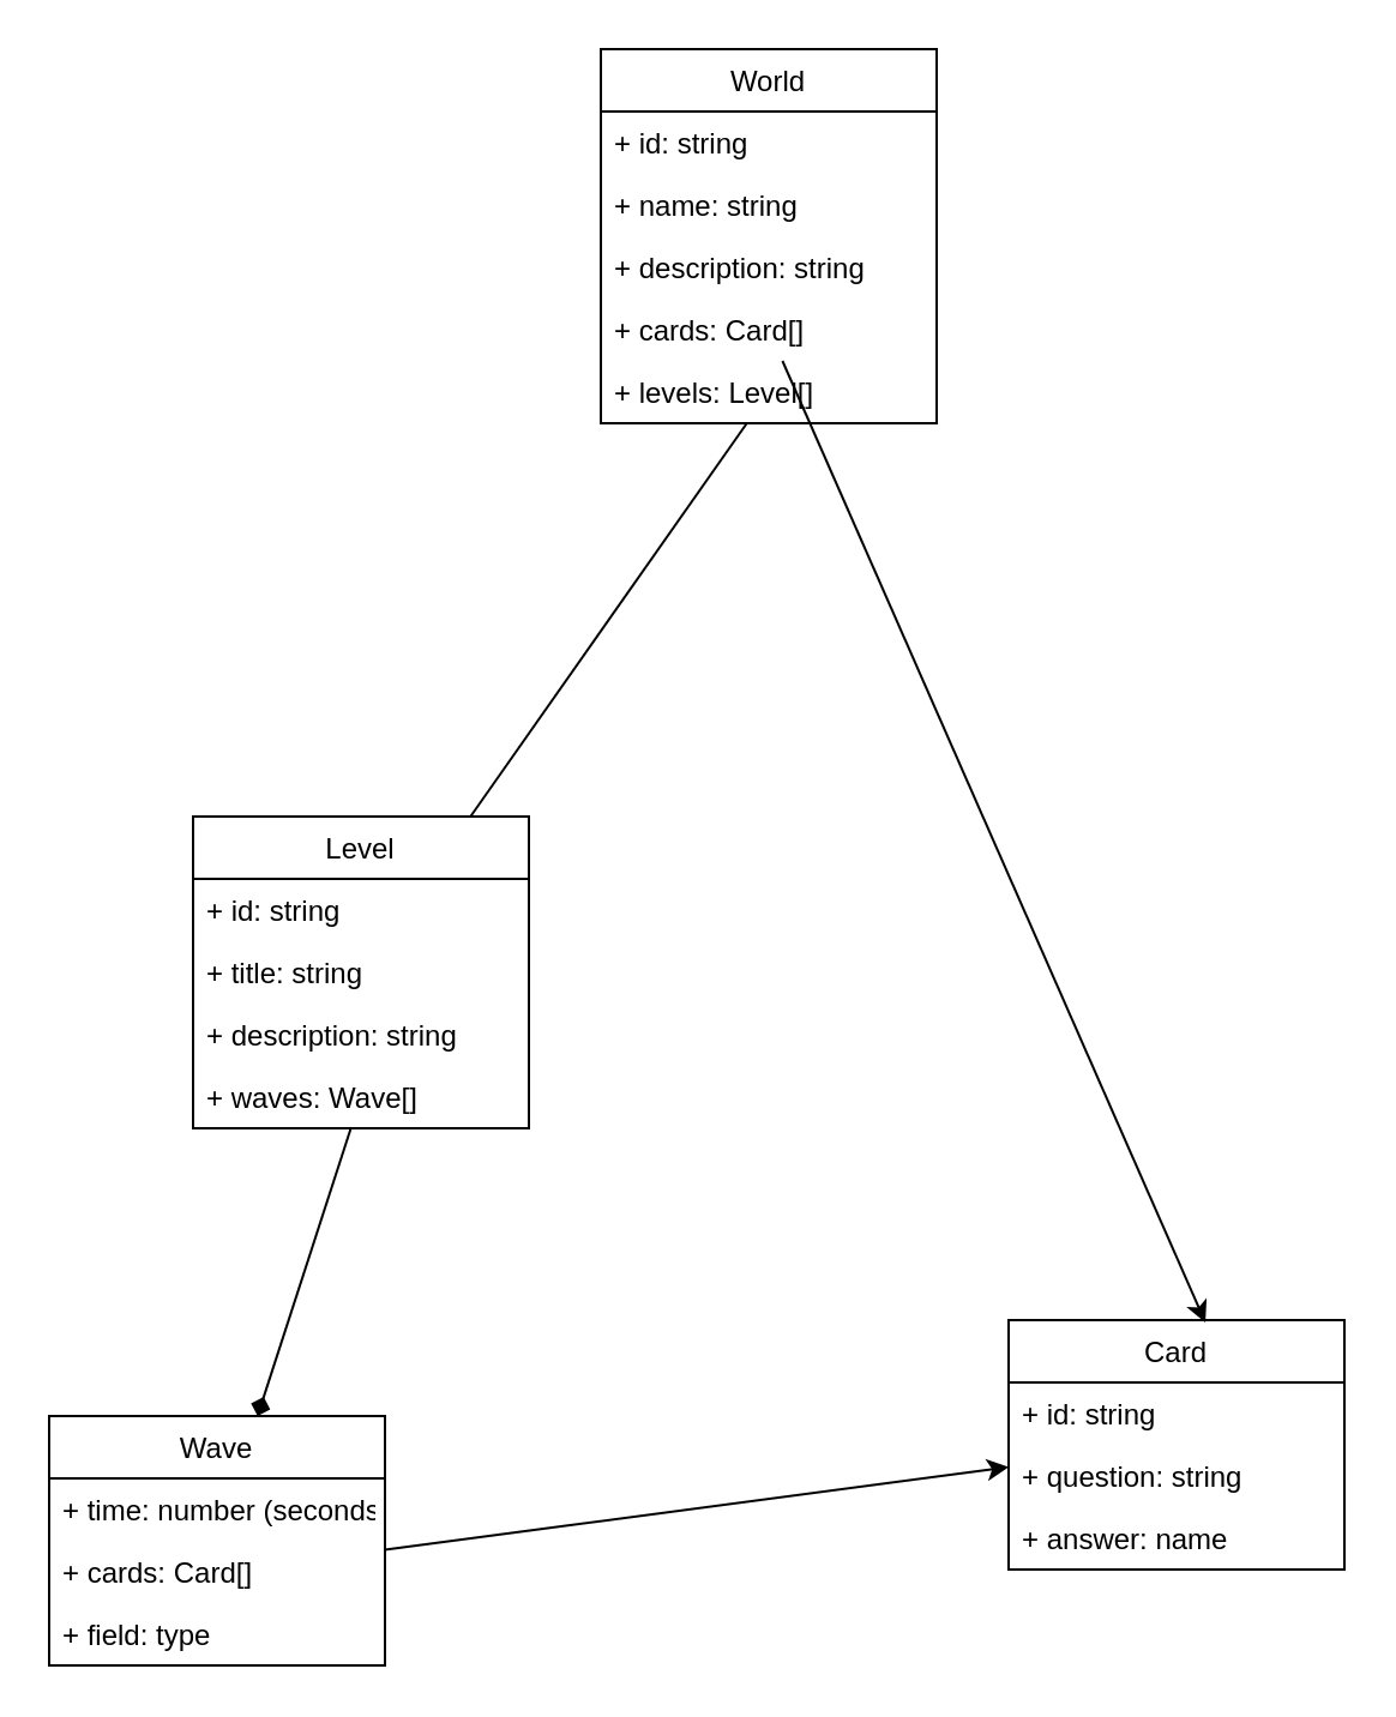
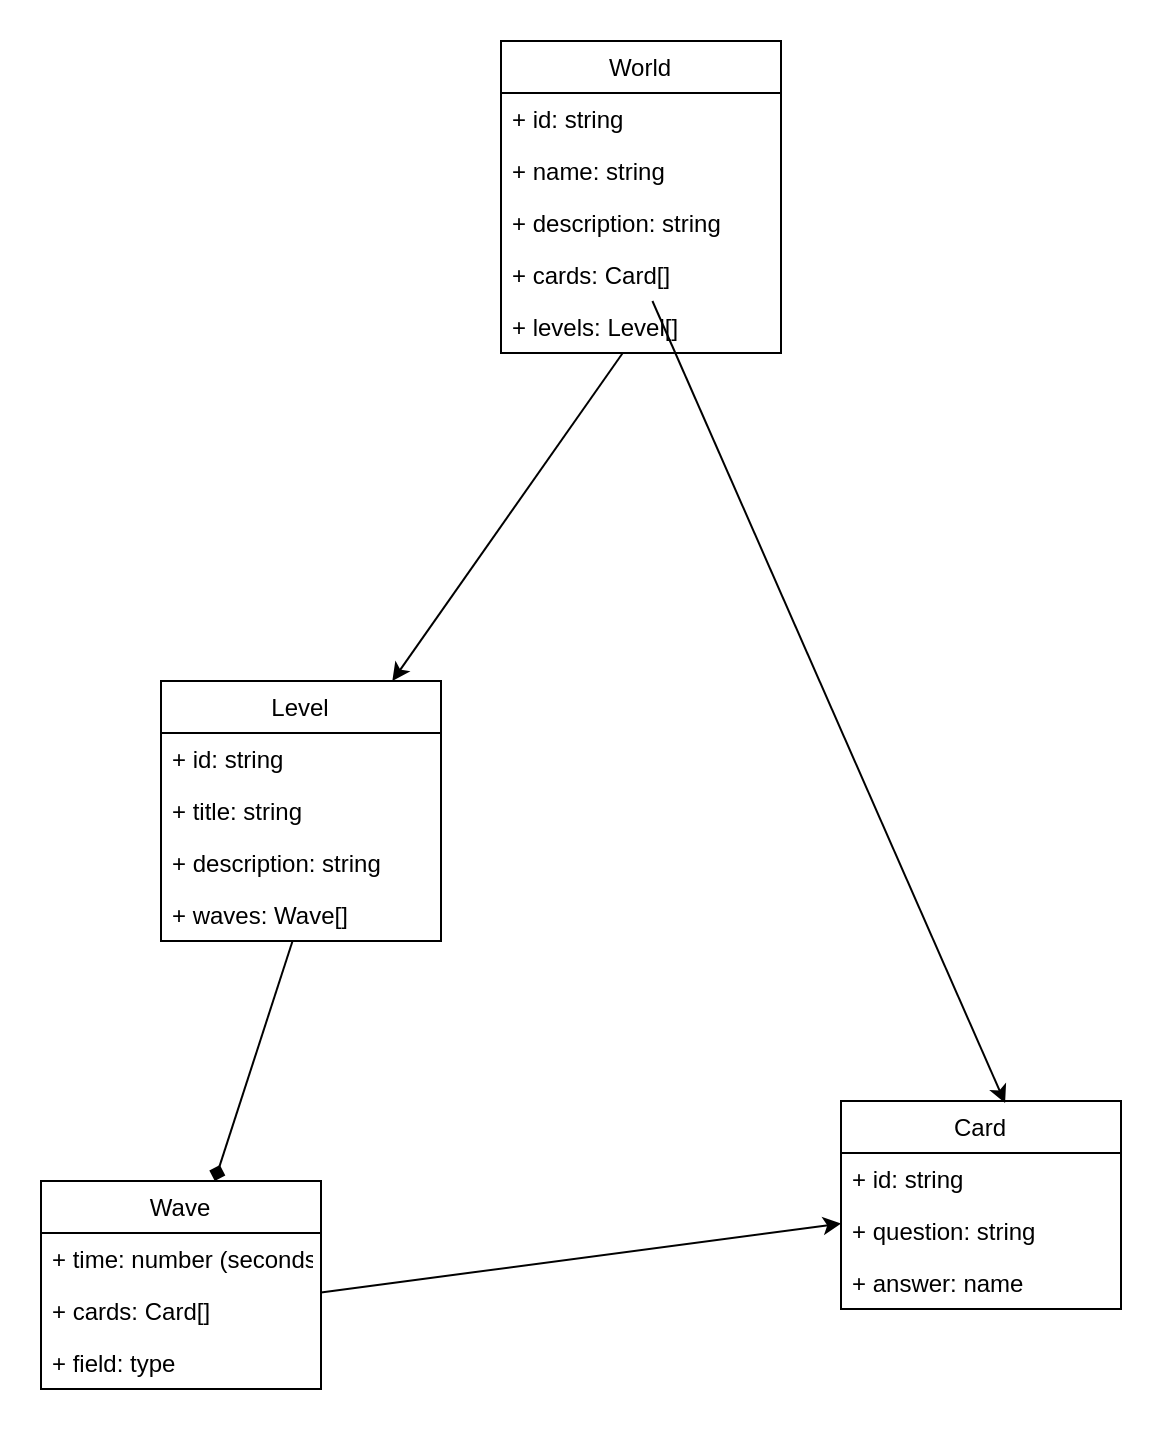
- <mxCell id="18" value="" style="endArrow=none;html=1;" parent="1" source="7" target="13" edge="1"><mxGeometry width="50" height="50" relative="1" as="geometry"><mxPoint x="240" y="370" as="sourcePoint" /><mxPoint x="290" y="320" as="targetPoint" /></mxGeometry></mxCell>
+ <mxCell id="18" value="" style="endArrow=classic;html=1;" parent="1" source="7" target="13" edge="1"><mxGeometry width="50" height="50" relative="1" as="geometry"><mxPoint x="240" y="370" as="sourcePoint" /><mxPoint x="290" y="320" as="targetPoint" /></mxGeometry></mxCell>
